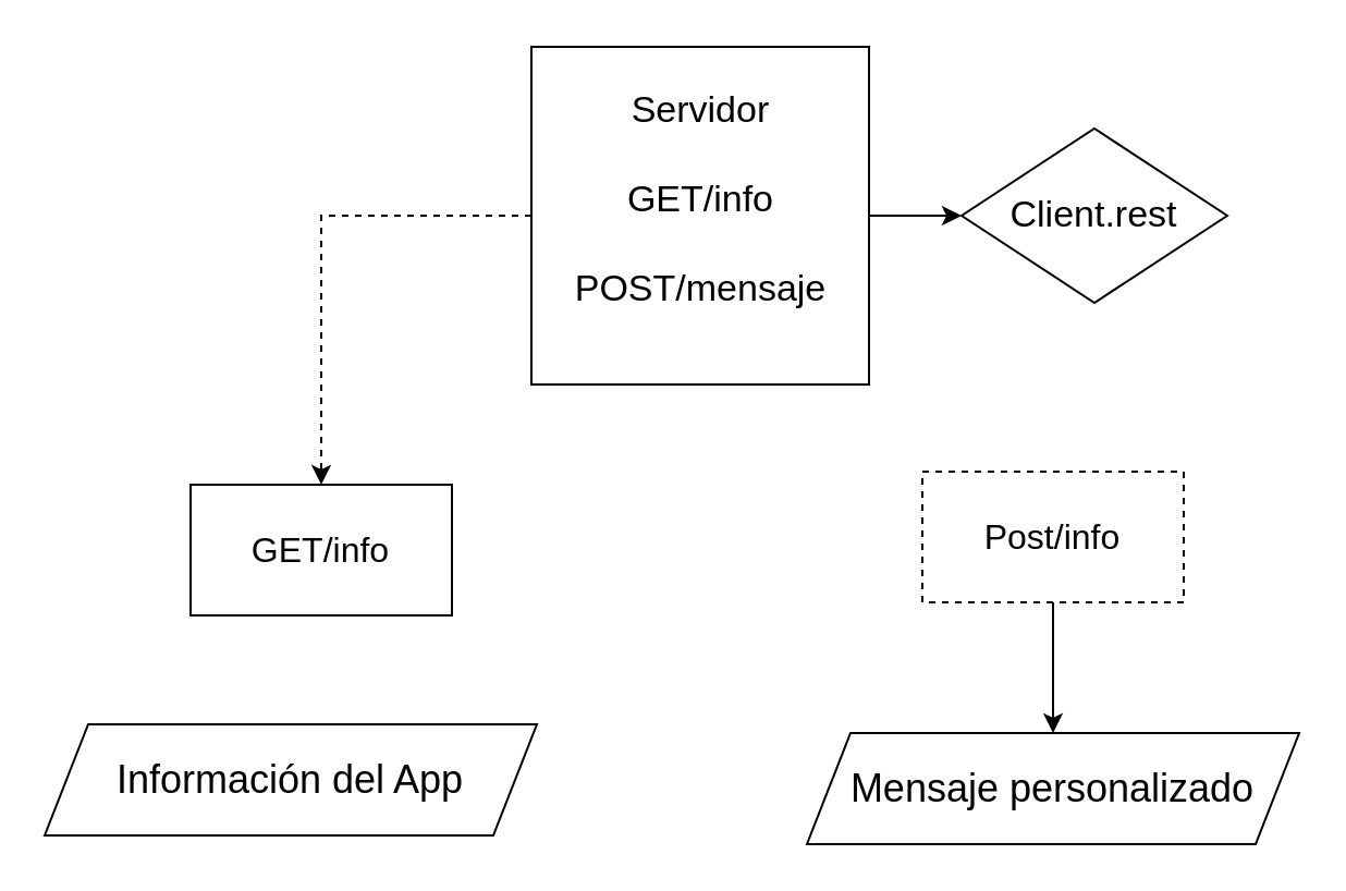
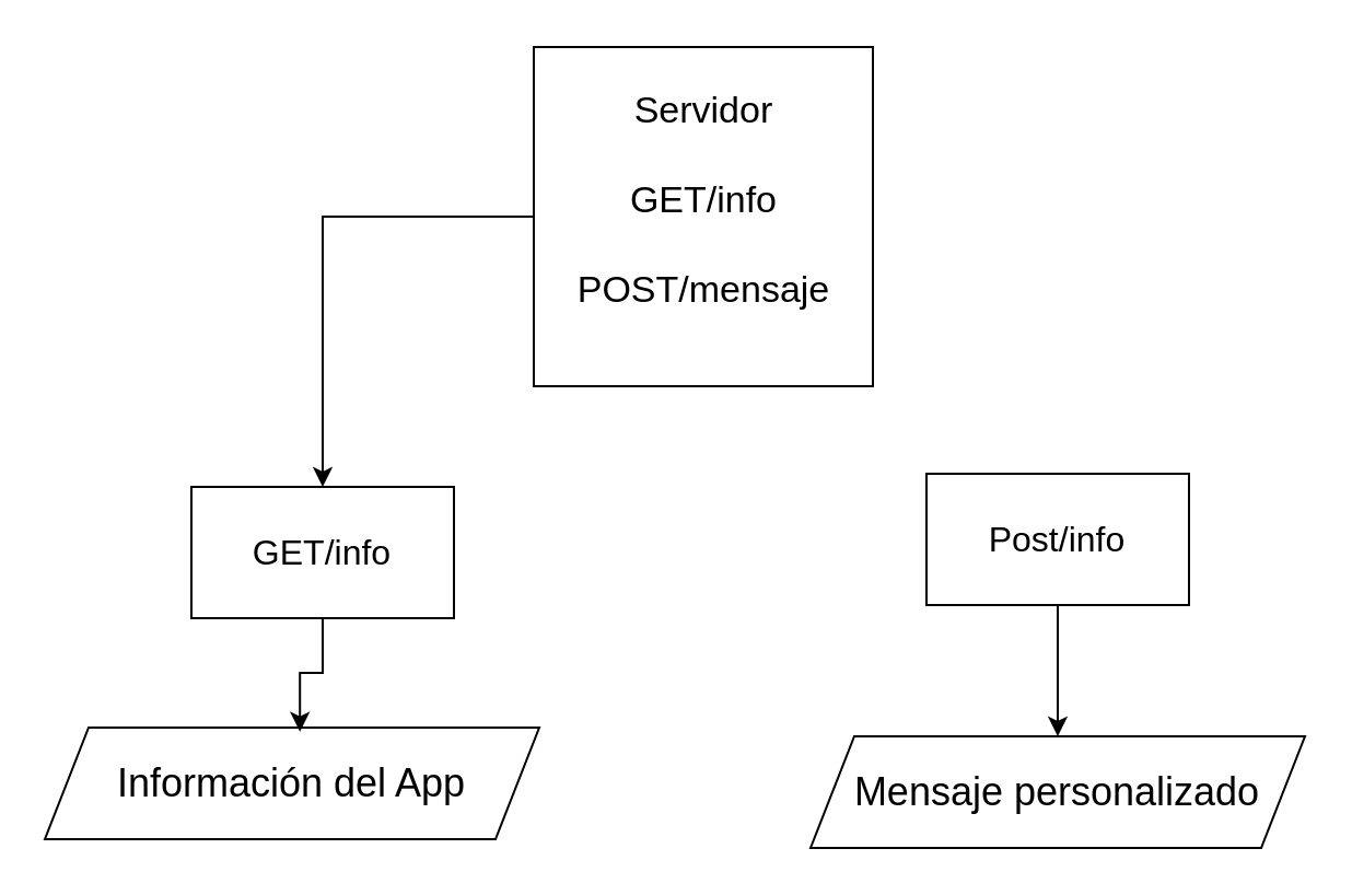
- <mxCell id="9" value="" style="edgeStyle=orthogonalEdgeStyle;rounded=0;orthogonalLoop=1;jettySize=auto;html=1;exitX=1;exitY=0.5;exitDx=0;exitDy=0;" edge="1" parent="1" source="3" target="10"><mxGeometry relative="1" as="geometry"><mxPoint x="399" y="98" as="sourcePoint" /><mxPoint x="483" y="215" as="targetPoint" /></mxGeometry></mxCell>
- <mxCell id="10" value="Client.rest" style="rhombus;whiteSpace=wrap;html=1;fontSize=17;" vertex="1" parent="1"><mxGeometry x="441" y="57.5" width="122" height="80" as="geometry" /></mxCell>
- <mxCell id="2" style="edgeStyle=orthogonalEdgeStyle;rounded=0;orthogonalLoop=1;jettySize=auto;html=1;dashed=1;" edge="1" parent="1" source="3" target="4"><mxGeometry relative="1" as="geometry" /></mxCell>
+ <mxCell id="2" style="edgeStyle=orthogonalEdgeStyle;rounded=0;orthogonalLoop=1;jettySize=auto;html=1;" edge="1" parent="1" source="3" target="4"><mxGeometry relative="1" as="geometry" /></mxCell>
- <mxCell id="8" value="Post/info" style="rounded=0;whiteSpace=wrap;html=1;fontSize=16;dashed=1;" vertex="1" parent="1"><mxGeometry x="423" y="215" width="120" height="60" as="geometry" /></mxCell>
+ <mxCell id="8" value="Post/info" style="rounded=0;whiteSpace=wrap;html=1;fontSize=16;" vertex="1" parent="1"><mxGeometry x="423" y="215" width="120" height="60" as="geometry" /></mxCell>
+ <mxCell id="6" style="edgeStyle=orthogonalEdgeStyle;rounded=0;orthogonalLoop=1;jettySize=auto;html=1;entryX=0.516;entryY=0.036;entryDx=0;entryDy=0;entryPerimeter=0;" edge="1" parent="1" source="4" target="5"><mxGeometry relative="1" as="geometry" /></mxCell>
